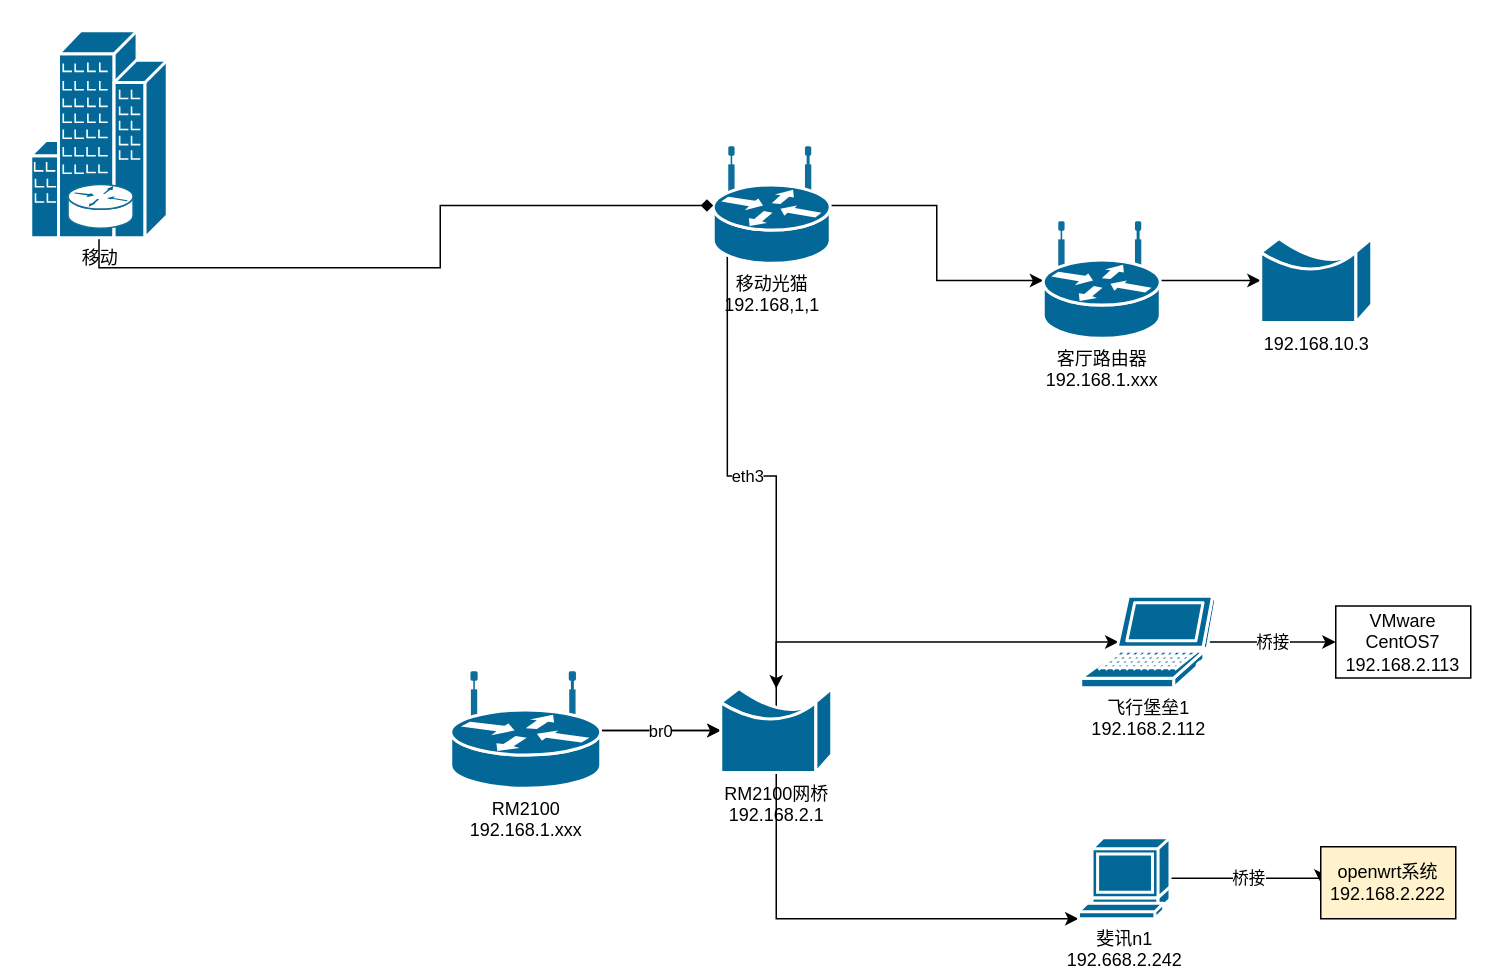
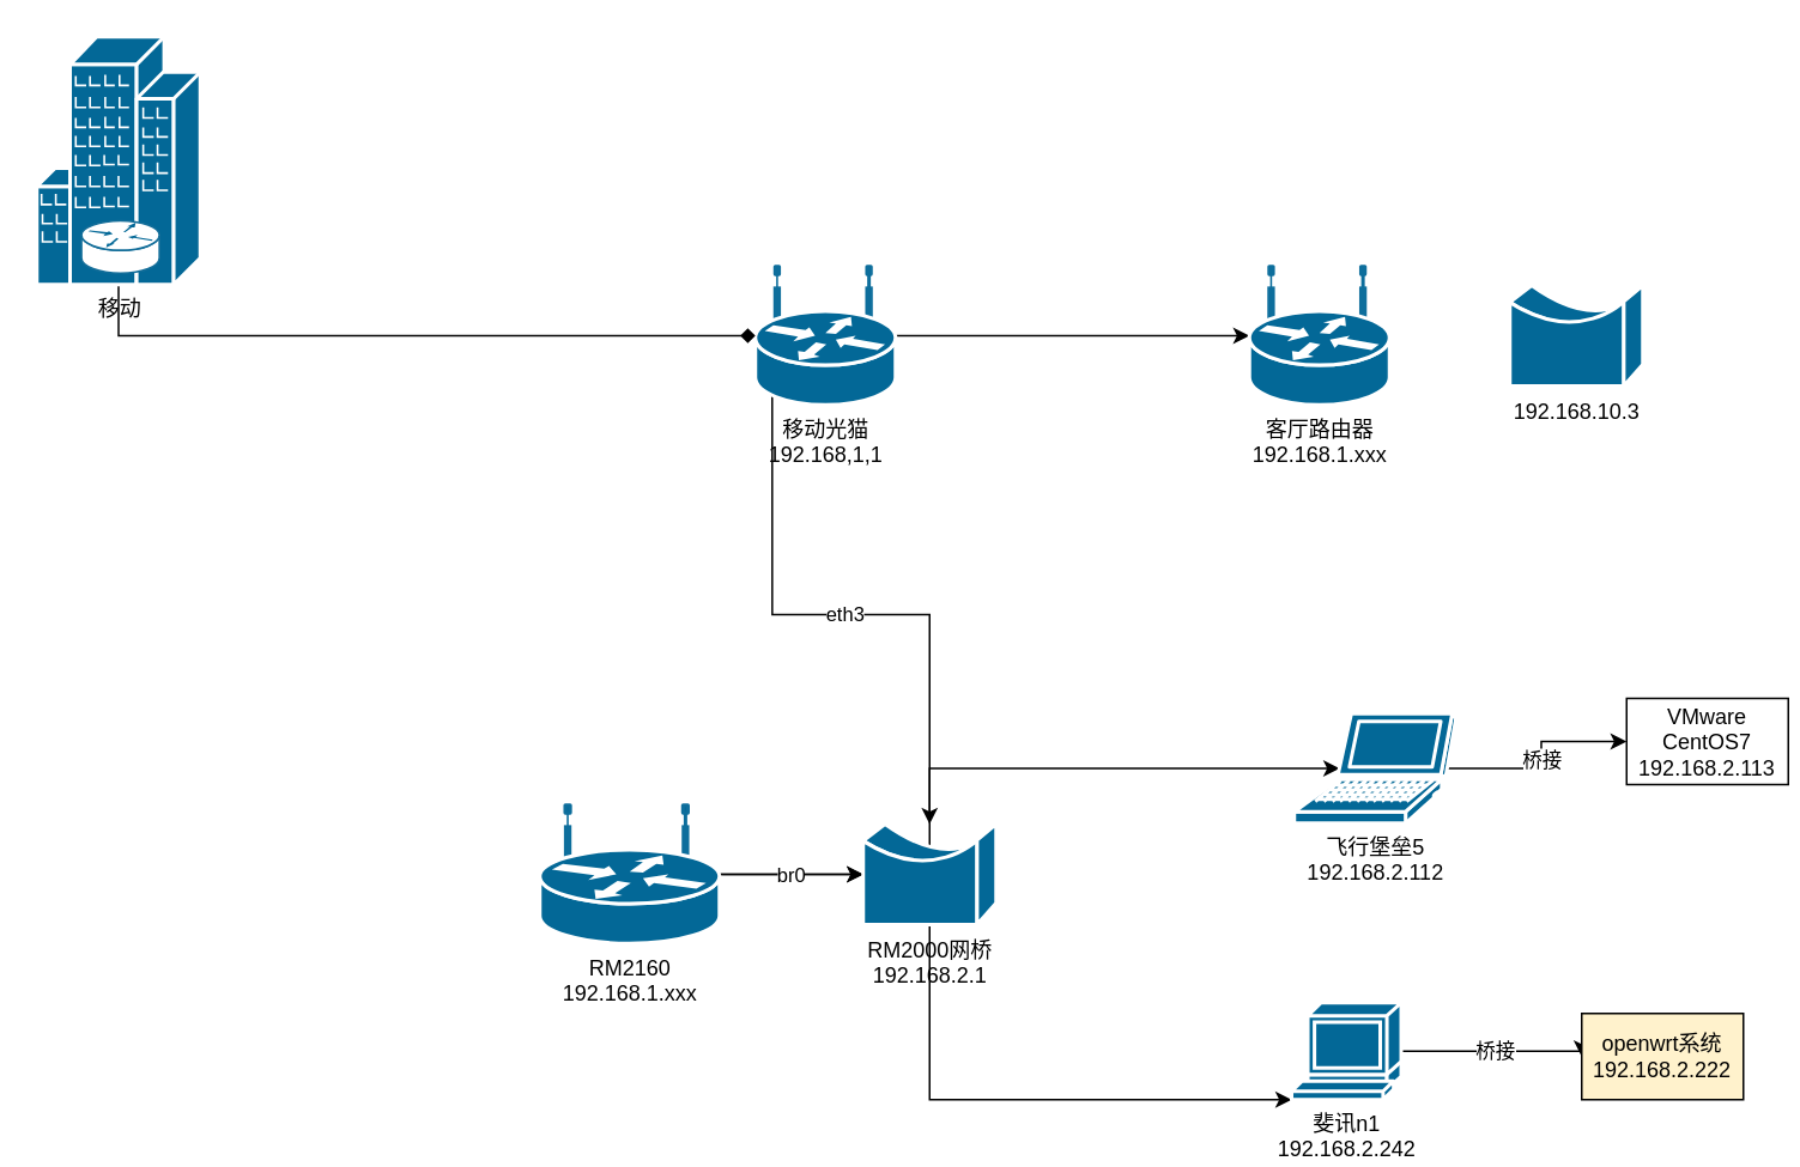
- <mxCell id="4" value="移动光猫&lt;br&gt;192.168,1,1" style="shape=mxgraph.cisco.routers.wireless_router;html=1;pointerEvents=1;dashed=0;fillColor=#036897;strokeColor=#ffffff;strokeWidth=2;verticalLabelPosition=bottom;verticalAlign=top;align=center;outlineConnect=0;" vertex="1" parent="1"><mxGeometry x="475" y="98" width="78" height="77" as="geometry" /></mxCell>
+ <mxCell id="4" value="移动光猫&lt;br&gt;192.168,1,1" style="shape=mxgraph.cisco.routers.wireless_router;html=1;pointerEvents=1;dashed=0;fillColor=#036897;strokeColor=#ffffff;strokeWidth=2;verticalLabelPosition=bottom;verticalAlign=top;align=center;outlineConnect=0;" vertex="1" parent="1"><mxGeometry x="420" y="148" width="78" height="77" as="geometry" /></mxCell>
- <mxCell id="7" style="edgeStyle=orthogonalEdgeStyle;rounded=0;orthogonalLoop=1;jettySize=auto;html=1;exitX=1;exitY=0.5;exitDx=0;exitDy=0;exitPerimeter=0;" edge="1" parent="1" source="8" target="12"><mxGeometry relative="1" as="geometry" /></mxCell>
- <mxCell id="21" value="VMware CentOS7&lt;br&gt;192.168.2.113" style="rounded=0;whiteSpace=wrap;html=1;" vertex="1" parent="1"><mxGeometry x="890" y="403.5" width="90" height="48" as="geometry" /></mxCell>
+ <mxCell id="21" value="VMware CentOS7&lt;br&gt;192.168.2.113" style="rounded=0;whiteSpace=wrap;html=1;" vertex="1" parent="1"><mxGeometry x="905" y="388.5" width="90" height="48" as="geometry" /></mxCell>
- <mxCell id="17" value="飞行堡垒1&lt;br&gt;192.168.2.112" style="shape=mxgraph.cisco.computers_and_peripherals.laptop;html=1;pointerEvents=1;dashed=0;fillColor=#036897;strokeColor=#ffffff;strokeWidth=2;verticalLabelPosition=bottom;verticalAlign=top;align=center;outlineConnect=0;" vertex="1" parent="1"><mxGeometry x="720" y="397" width="90" height="61" as="geometry" /></mxCell>
+ <mxCell id="17" value="飞行堡垒5&lt;br&gt;192.168.2.112" style="shape=mxgraph.cisco.computers_and_peripherals.laptop;html=1;pointerEvents=1;dashed=0;fillColor=#036897;strokeColor=#ffffff;strokeWidth=2;verticalLabelPosition=bottom;verticalAlign=top;align=center;outlineConnect=0;" vertex="1" parent="1"><mxGeometry x="720" y="397" width="90" height="61" as="geometry" /></mxCell>
- <mxCell id="15" value="RM2100网桥&lt;br&gt;192.168.2.1" style="shape=mxgraph.cisco.misc.bridge;html=1;pointerEvents=1;dashed=0;fillColor=#036897;strokeColor=#ffffff;strokeWidth=2;verticalLabelPosition=bottom;verticalAlign=top;align=center;outlineConnect=0;" vertex="1" parent="1"><mxGeometry x="480" y="458.5" width="74" height="56" as="geometry" /></mxCell>
+ <mxCell id="15" value="RM2000网桥&lt;br&gt;192.168.2.1" style="shape=mxgraph.cisco.misc.bridge;html=1;pointerEvents=1;dashed=0;fillColor=#036897;strokeColor=#ffffff;strokeWidth=2;verticalLabelPosition=bottom;verticalAlign=top;align=center;outlineConnect=0;" vertex="1" parent="1"><mxGeometry x="480" y="458.5" width="74" height="56" as="geometry" /></mxCell>
- <mxCell id="11" value="RM2100&lt;br&gt;192.168.1.xxx" style="shape=mxgraph.cisco.routers.wireless_router;html=1;pointerEvents=1;dashed=0;fillColor=#036897;strokeColor=#ffffff;strokeWidth=2;verticalLabelPosition=bottom;verticalAlign=top;align=center;outlineConnect=0;" vertex="1" parent="1"><mxGeometry x="300" y="448" width="100" height="77" as="geometry" /></mxCell>
+ <mxCell id="11" value="RM2160&lt;br&gt;192.168.1.xxx" style="shape=mxgraph.cisco.routers.wireless_router;html=1;pointerEvents=1;dashed=0;fillColor=#036897;strokeColor=#ffffff;strokeWidth=2;verticalLabelPosition=bottom;verticalAlign=top;align=center;outlineConnect=0;" vertex="1" parent="1"><mxGeometry x="300" y="448" width="100" height="77" as="geometry" /></mxCell>
- <mxCell id="19" value="斐讯n1&lt;br&gt;192.668.2.242" style="shape=mxgraph.cisco.computers_and_peripherals.terminal;html=1;pointerEvents=1;dashed=0;fillColor=#036897;strokeColor=#ffffff;strokeWidth=2;verticalLabelPosition=bottom;verticalAlign=top;align=center;outlineConnect=0;" vertex="1" parent="1"><mxGeometry x="718.5" y="558" width="61" height="54" as="geometry" /></mxCell>
+ <mxCell id="19" value="斐讯n1&lt;br&gt;192.168.2.242" style="shape=mxgraph.cisco.computers_and_peripherals.terminal;html=1;pointerEvents=1;dashed=0;fillColor=#036897;strokeColor=#ffffff;strokeWidth=2;verticalLabelPosition=bottom;verticalAlign=top;align=center;outlineConnect=0;" vertex="1" parent="1"><mxGeometry x="718.5" y="558" width="61" height="54" as="geometry" /></mxCell>
